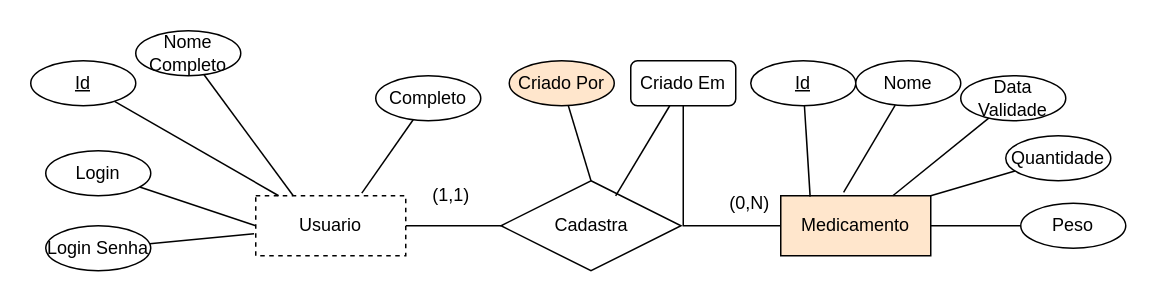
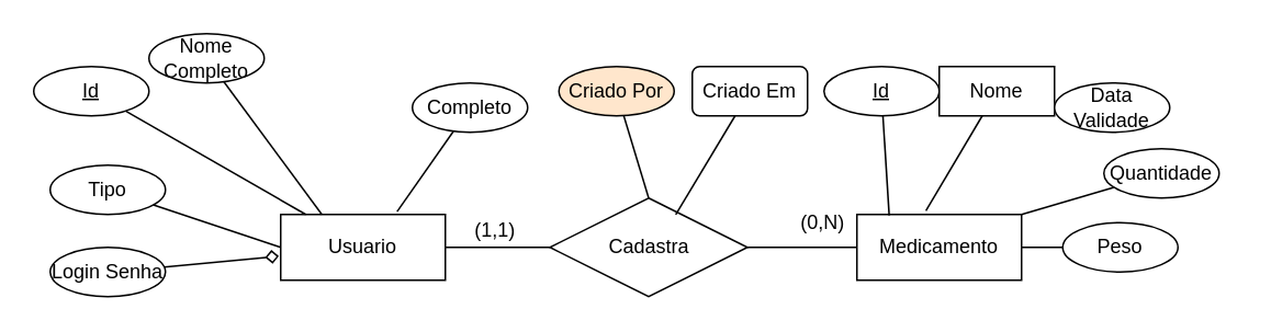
- <mxCell id="18" value="Nome" style="ellipse;whiteSpace=wrap;html=1;fontStyle=0" parent="1" vertex="1"><mxGeometry x="570" y="40" width="70" height="30" as="geometry" /></mxCell>
+ <mxCell id="18" value="Nome" style="whiteSpace=wrap;html=1;fontStyle=0;rounded=0;" parent="1" vertex="1"><mxGeometry x="570" y="40" width="70" height="30" as="geometry" /></mxCell>
- <mxCell id="19" style="edgeStyle=none;rounded=0;orthogonalLoop=1;jettySize=auto;html=1;endArrow=none;endFill=0;" parent="1" source="20" target="5" edge="1"><mxGeometry relative="1" as="geometry" /></mxCell>
- <mxCell id="4" value="" style="edgeStyle=orthogonalEdgeStyle;rounded=0;orthogonalLoop=1;jettySize=auto;html=1;endArrow=none;endFill=0;" parent="1" source="5" target="30" edge="1"><mxGeometry relative="1" as="geometry" /></mxCell>
+ <mxCell id="4" value="" style="edgeStyle=orthogonalEdgeStyle;rounded=0;orthogonalLoop=1;jettySize=auto;html=1;endArrow=none;endFill=0;" parent="1" source="5" target="6" edge="1"><mxGeometry relative="1" as="geometry" /></mxCell>
- <mxCell id="24" value="Login" style="ellipse;whiteSpace=wrap;html=1;" parent="1" vertex="1"><mxGeometry x="30" y="100" width="70" height="30" as="geometry" /></mxCell>
+ <mxCell id="24" value="Tipo" style="ellipse;whiteSpace=wrap;html=1;" parent="1" vertex="1"><mxGeometry x="30" y="100" width="70" height="30" as="geometry" /></mxCell>
- <mxCell id="8" value="(1,1)" style="text;html=1;align=center;verticalAlign=middle;resizable=0;points=[];autosize=1;" parent="1" vertex="1"><mxGeometry x="280" y="120" width="40" height="20" as="geometry" /></mxCell>
+ <mxCell id="8" value="(1,1)" style="text;html=1;align=center;verticalAlign=middle;resizable=0;points=[];autosize=1;" parent="1" vertex="1"><mxGeometry x="280" y="130" width="40" height="20" as="geometry" /></mxCell>
- <mxCell id="3" value="Usuario" style="whiteSpace=wrap;html=1;align=center;dashed=1;" parent="1" vertex="1"><mxGeometry x="170" y="130" width="100" height="40" as="geometry" /></mxCell>
+ <mxCell id="3" value="Usuario" style="whiteSpace=wrap;html=1;align=center;" parent="1" vertex="1"><mxGeometry x="170" y="130" width="100" height="40" as="geometry" /></mxCell>
- <mxCell id="5" value="Medicamento" style="whiteSpace=wrap;html=1;align=center;fillColor=#ffe6cc;" parent="1" vertex="1"><mxGeometry x="520" y="130" width="100" height="40" as="geometry" /></mxCell>
+ <mxCell id="5" value="Medicamento" style="whiteSpace=wrap;html=1;align=center;" parent="1" vertex="1"><mxGeometry x="520" y="130" width="100" height="40" as="geometry" /></mxCell>
- <mxCell id="26" value="Peso" style="ellipse;whiteSpace=wrap;html=1;fontStyle=0" parent="1" vertex="1"><mxGeometry x="680" y="135" width="70" height="30" as="geometry" /></mxCell>
+ <mxCell id="26" value="Peso" style="ellipse;whiteSpace=wrap;html=1;fontStyle=0" parent="1" vertex="1"><mxGeometry x="645" y="135" width="70" height="30" as="geometry" /></mxCell>
- <mxCell id="31" style="rounded=0;orthogonalLoop=1;jettySize=auto;html=1;entryX=-0.011;entryY=0.634;entryDx=0;entryDy=0;entryPerimeter=0;endArrow=none;endFill=0;" parent="1" source="32" target="3" edge="1"><mxGeometry relative="1" as="geometry" /></mxCell>
+ <mxCell id="31" style="rounded=0;orthogonalLoop=1;jettySize=auto;html=1;entryX=-0.011;entryY=0.634;entryDx=0;entryDy=0;entryPerimeter=0;endArrow=diamond;endFill=0;" parent="1" source="32" target="3" edge="1"><mxGeometry relative="1" as="geometry" /></mxCell>
